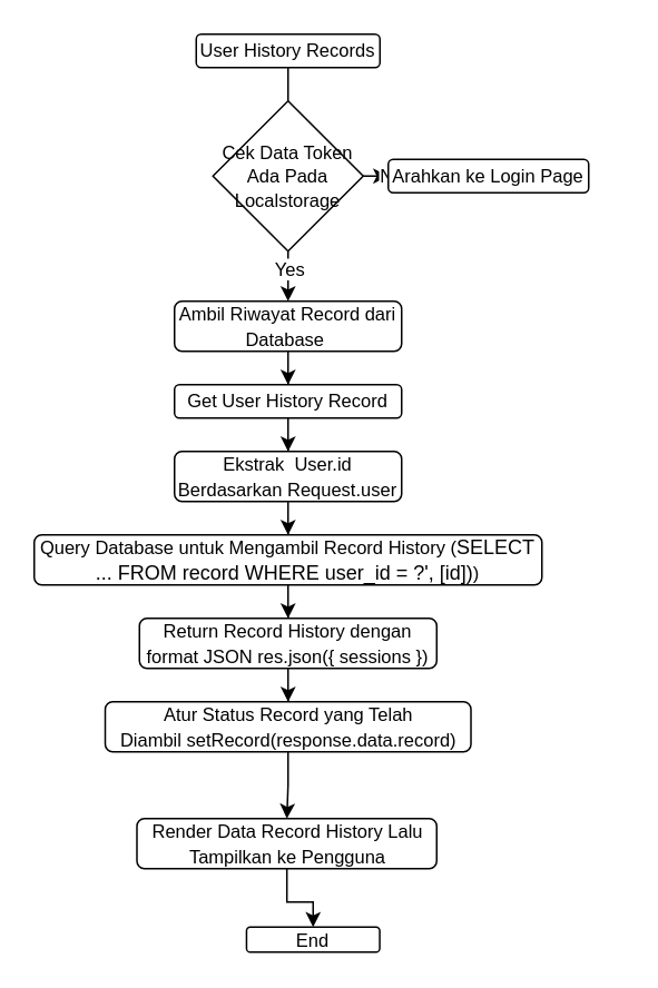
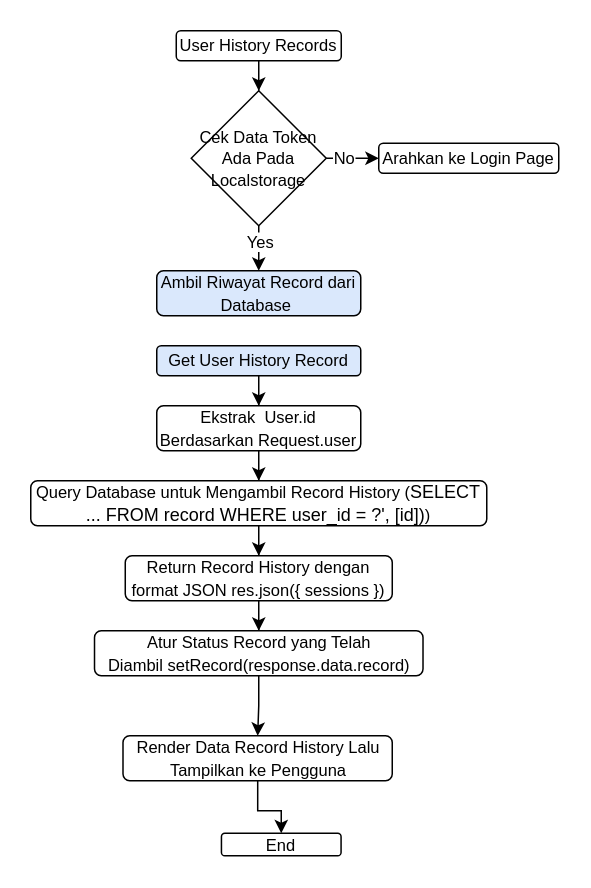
- <mxCell id="2" value="" style="edgeStyle=orthogonalEdgeStyle;rounded=0;orthogonalLoop=1;jettySize=auto;html=1;endArrow=none;" edge="1" parent="1" source="3" target="8"><mxGeometry relative="1" as="geometry" /></mxCell>
+ <mxCell id="2" value="" style="edgeStyle=orthogonalEdgeStyle;rounded=0;orthogonalLoop=1;jettySize=auto;html=1;" edge="1" parent="1" source="3" target="8"><mxGeometry relative="1" as="geometry" /></mxCell>
- <mxCell id="9" value="&lt;font style=&quot;font-size: 11px;&quot;&gt;Arahkan ke Login Page&lt;/font&gt;" style="rounded=1;whiteSpace=wrap;html=1;" vertex="1" parent="1"><mxGeometry x="232" y="95" width="120" height="20" as="geometry" /></mxCell>
+ <mxCell id="9" value="&lt;font style=&quot;font-size: 11px;&quot;&gt;Arahkan ke Login Page&lt;/font&gt;" style="rounded=1;whiteSpace=wrap;html=1;" vertex="1" parent="1"><mxGeometry x="252" y="95" width="120" height="20" as="geometry" /></mxCell>
- <mxCell id="11" value="&lt;font style=&quot;font-size: 11px;&quot;&gt;Ambil Riwayat Record dari Database&amp;nbsp;&lt;/font&gt;" style="rounded=1;whiteSpace=wrap;html=1;" vertex="1" parent="1"><mxGeometry x="104" y="180" width="136" height="30" as="geometry" /></mxCell>
+ <mxCell id="11" value="&lt;font style=&quot;font-size: 11px;&quot;&gt;Ambil Riwayat Record dari Database&amp;nbsp;&lt;/font&gt;" style="rounded=1;whiteSpace=wrap;html=1;fillColor=#dae8fc;" vertex="1" parent="1"><mxGeometry x="104" y="180" width="136" height="30" as="geometry" /></mxCell>
- <mxCell id="10" value="" style="edgeStyle=orthogonalEdgeStyle;rounded=0;orthogonalLoop=1;jettySize=auto;html=1;" edge="1" parent="1" source="11" target="13"><mxGeometry relative="1" as="geometry" /></mxCell>
- <mxCell id="13" value="&lt;font style=&quot;font-size: 11px;&quot;&gt;Get User History Record&lt;/font&gt;" style="rounded=1;whiteSpace=wrap;html=1;" vertex="1" parent="1"><mxGeometry x="104" y="230" width="136" height="20" as="geometry" /></mxCell>
+ <mxCell id="13" value="&lt;font style=&quot;font-size: 11px;&quot;&gt;Get User History Record&lt;/font&gt;" style="rounded=1;whiteSpace=wrap;html=1;fillColor=#dae8fc;" vertex="1" parent="1"><mxGeometry x="104" y="230" width="136" height="20" as="geometry" /></mxCell>
